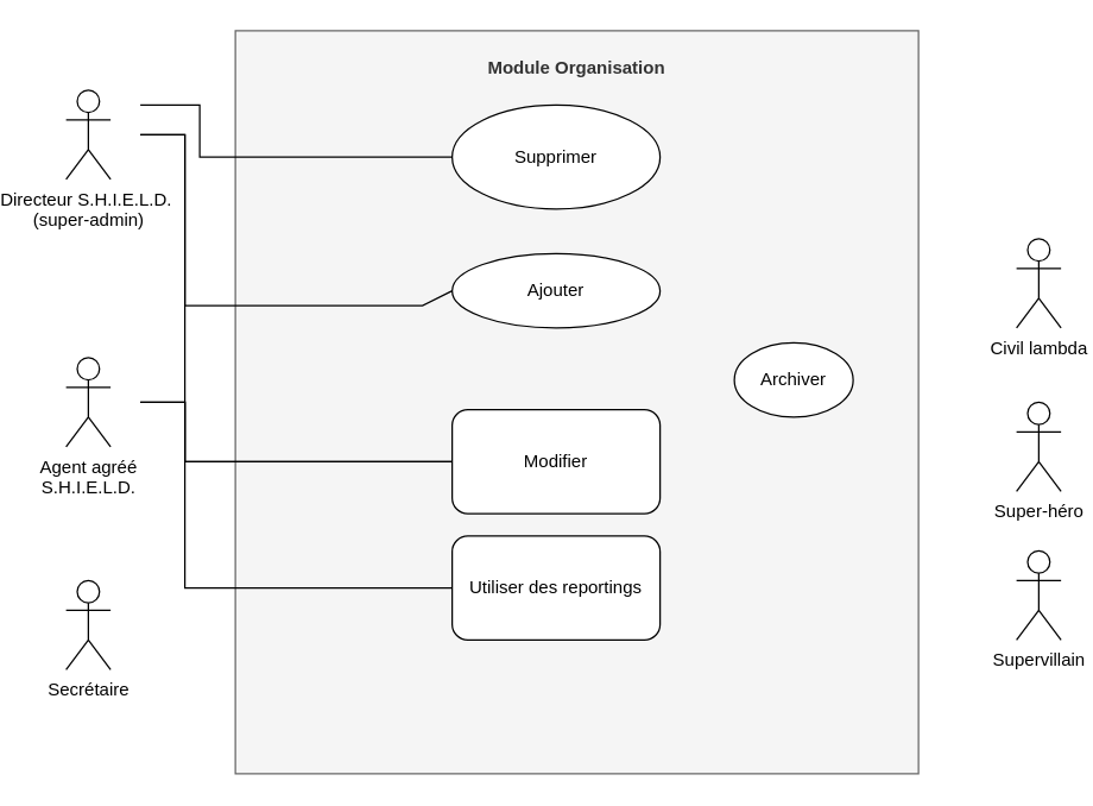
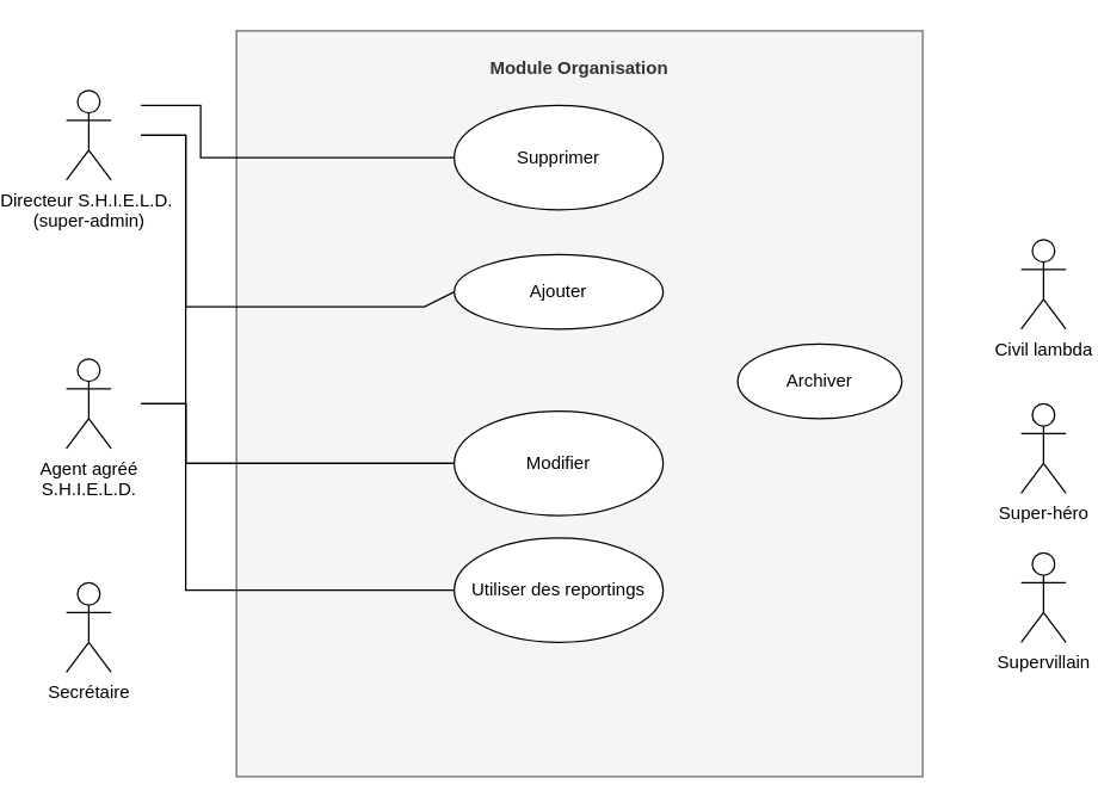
- <mxCell id="13" value="Archiver" style="ellipse;whiteSpace=wrap;html=1;" parent="1" vertex="1"><mxGeometry x="470" y="230" width="80" height="50" as="geometry" /></mxCell>
+ <mxCell id="13" value="Archiver" style="ellipse;whiteSpace=wrap;html=1;" parent="1" vertex="1"><mxGeometry x="470" y="230" width="110" height="50" as="geometry" /></mxCell>
- <mxCell id="10" value="Modifier" style="whiteSpace=wrap;html=1;rounded=1;" parent="1" vertex="1"><mxGeometry x="280" y="275" width="140" height="70" as="geometry" /></mxCell>
+ <mxCell id="10" value="Modifier" style="ellipse;whiteSpace=wrap;html=1;" parent="1" vertex="1"><mxGeometry x="280" y="275" width="140" height="70" as="geometry" /></mxCell>
- <mxCell id="12" value="Utiliser des reportings" style="whiteSpace=wrap;html=1;rounded=1;" parent="1" vertex="1"><mxGeometry x="280" y="360" width="140" height="70" as="geometry" /></mxCell>
+ <mxCell id="12" value="Utiliser des reportings" style="ellipse;whiteSpace=wrap;html=1;" parent="1" vertex="1"><mxGeometry x="280" y="360" width="140" height="70" as="geometry" /></mxCell>
